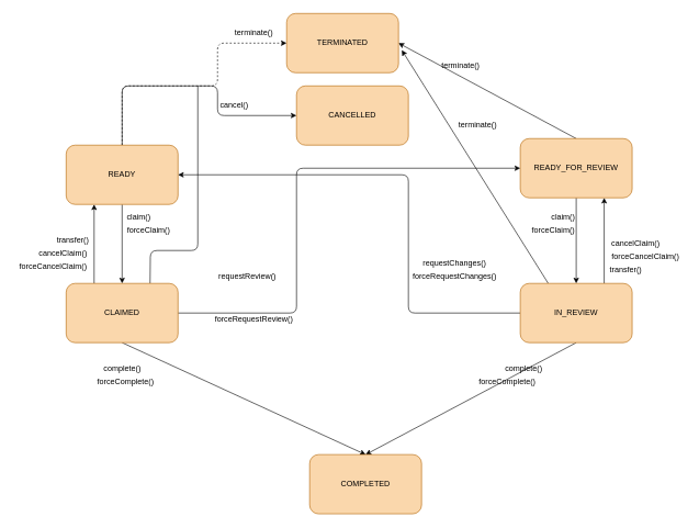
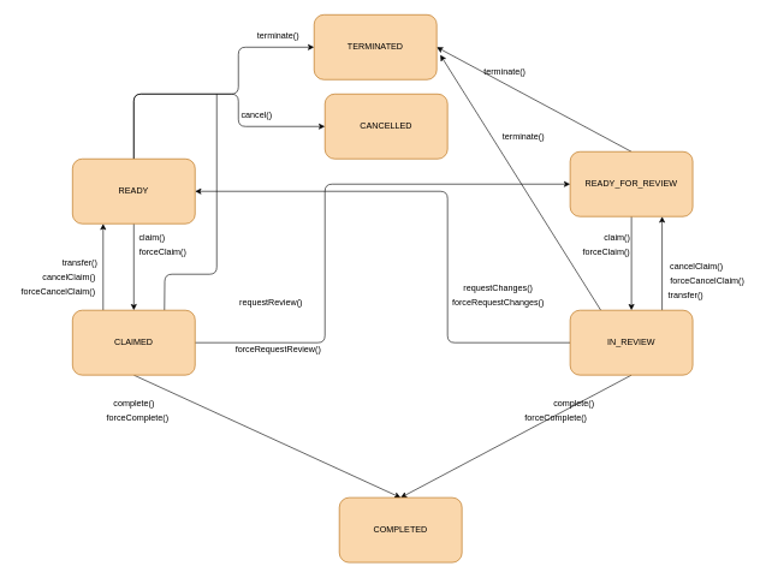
- <mxCell id="6" style="edgeStyle=none;html=1;exitX=0.5;exitY=0;exitDx=0;exitDy=0;entryX=0;entryY=0.5;entryDx=0;entryDy=0;dashed=1;" edge="1" parent="1" source="8" target="20"><mxGeometry relative="1" as="geometry"><Array as="points"><mxPoint x="185" y="130" /><mxPoint x="330" y="130" /><mxPoint x="330" y="65" /></Array></mxGeometry></mxCell>
+ <mxCell id="6" style="edgeStyle=none;html=1;exitX=0.5;exitY=0;exitDx=0;exitDy=0;entryX=0;entryY=0.5;entryDx=0;entryDy=0;" edge="1" parent="1" source="8" target="20"><mxGeometry relative="1" as="geometry"><Array as="points"><mxPoint x="185" y="130" /><mxPoint x="330" y="130" /><mxPoint x="330" y="65" /></Array></mxGeometry></mxCell>
